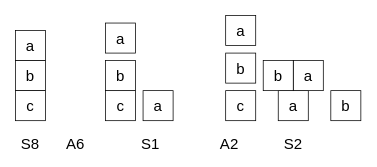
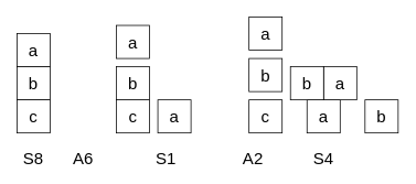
- <mxCell id="17" value="S2" style="text;html=1;strokeColor=none;fillColor=none;align=center;verticalAlign=middle;whiteSpace=wrap;rounded=0;fontSize=20;" vertex="1" parent="1"><mxGeometry x="370" y="180" width="40" height="20" as="geometry" /></mxCell>
+ <mxCell id="17" value="S4" style="text;html=1;strokeColor=none;fillColor=none;align=center;verticalAlign=middle;whiteSpace=wrap;rounded=0;fontSize=20;" vertex="1" parent="1"><mxGeometry x="370" y="180" width="40" height="20" as="geometry" /></mxCell>
